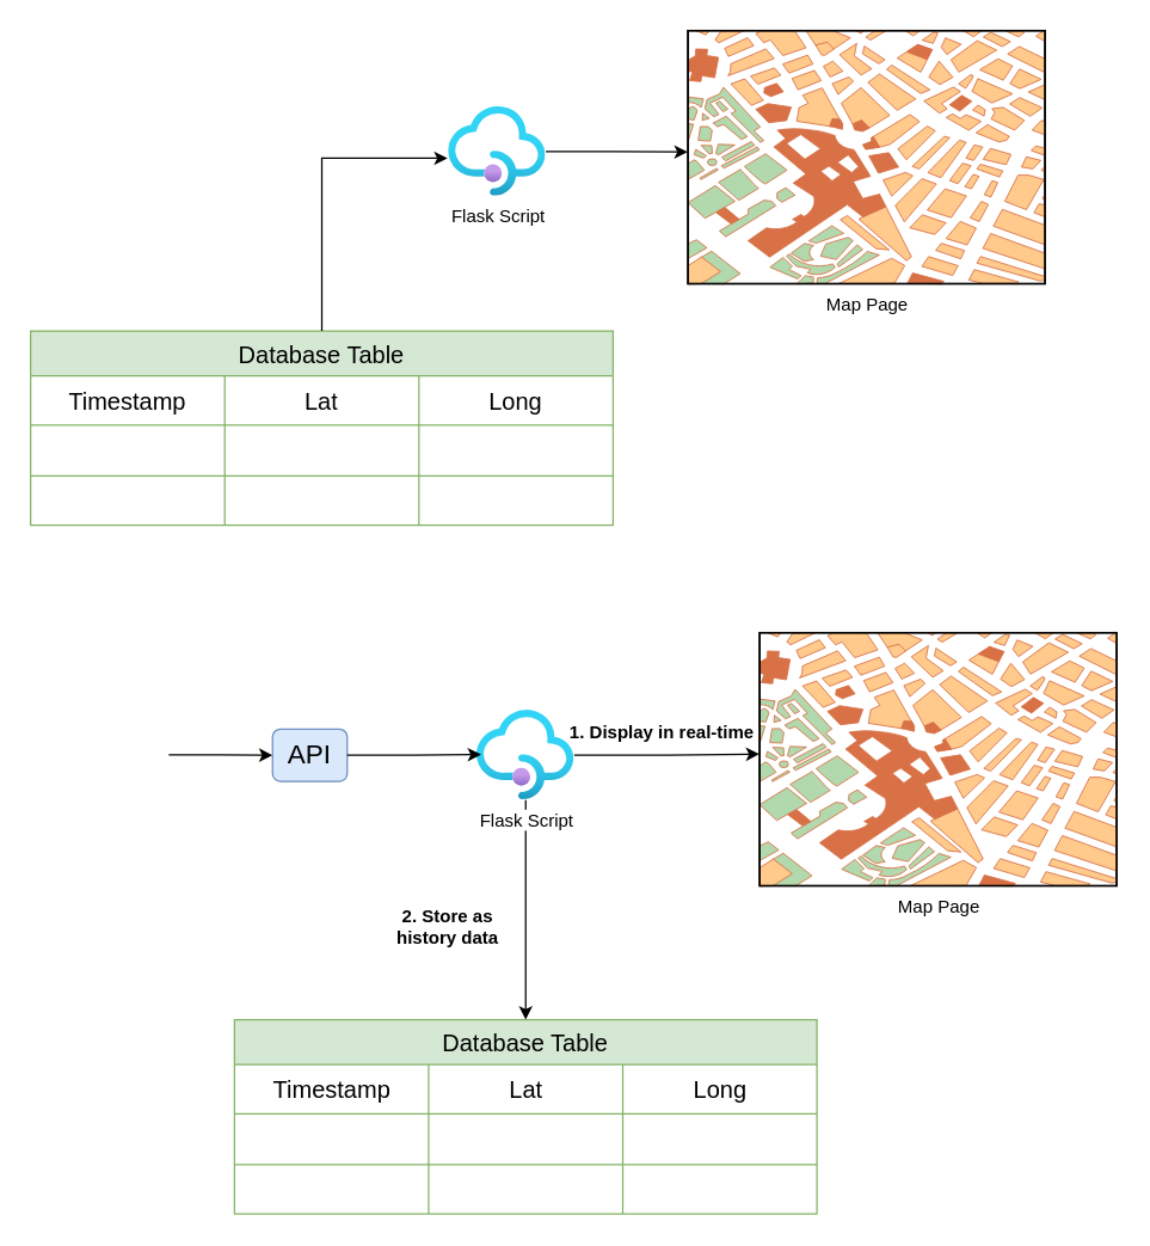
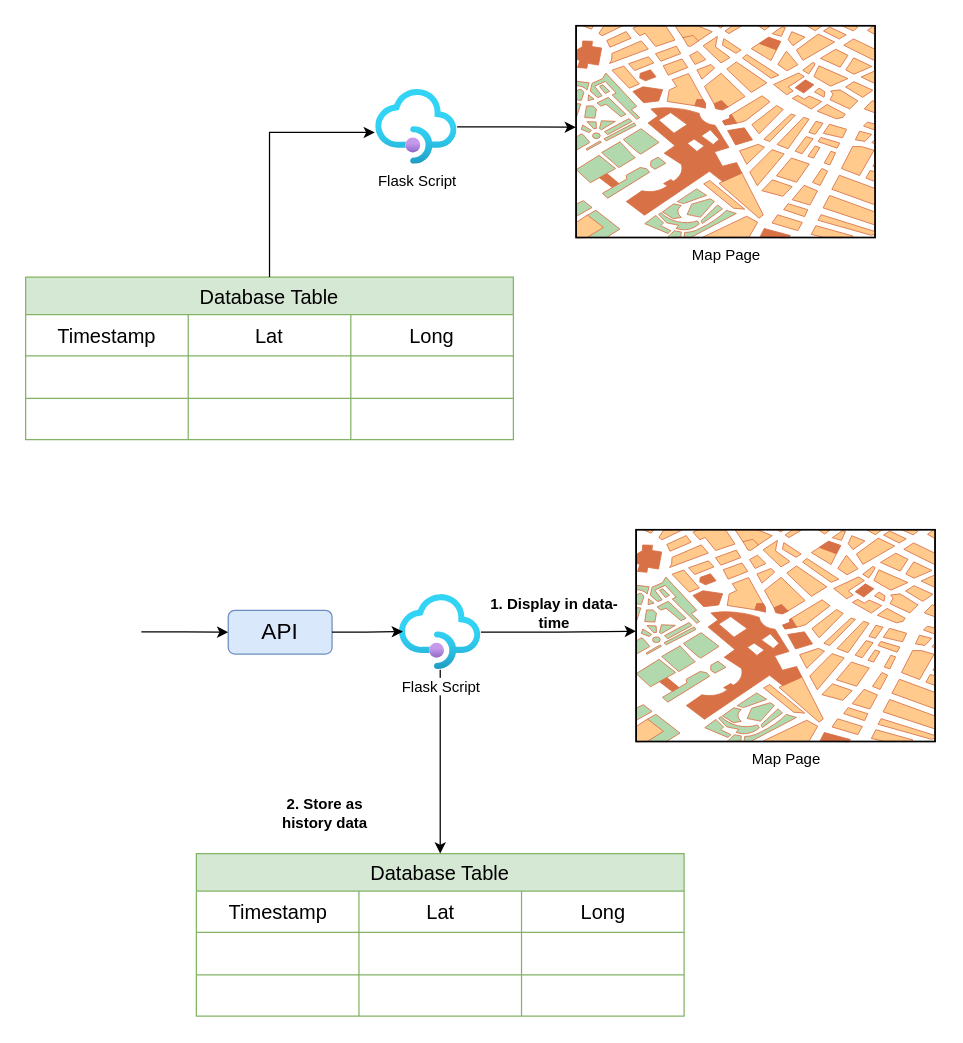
- <mxCell id="40" value="&lt;b&gt;1. Display in real-time&lt;/b&gt;" style="text;html=1;align=center;verticalAlign=middle;whiteSpace=wrap;rounded=0;" vertex="1" parent="1"><mxGeometry x="380" y="475" width="126" height="30" as="geometry" /></mxCell>
+ <mxCell id="40" value="&lt;b&gt;1. Display in data-time&lt;/b&gt;" style="text;html=1;align=center;verticalAlign=middle;whiteSpace=wrap;rounded=0;" vertex="1" parent="1"><mxGeometry x="380" y="475" width="126" height="30" as="geometry" /></mxCell>
- <mxCell id="38" value="&lt;font style=&quot;font-size: 18px;&quot;&gt;API&lt;/font&gt;" style="rounded=1;whiteSpace=wrap;html=1;fillColor=#dae8fc;strokeColor=#6c8ebf;" vertex="1" parent="1"><mxGeometry x="182" y="487.5" width="50" height="35" as="geometry" /></mxCell>
+ <mxCell id="38" value="&lt;font style=&quot;font-size: 18px;&quot;&gt;API&lt;/font&gt;" style="rounded=1;whiteSpace=wrap;html=1;fillColor=#dae8fc;strokeColor=#6c8ebf;" vertex="1" parent="1"><mxGeometry x="182" y="487.5" width="83" height="35" as="geometry" /></mxCell>
- <mxCell id="41" value="&lt;b&gt;2. Store as history data&lt;/b&gt;" style="text;html=1;align=center;verticalAlign=middle;whiteSpace=wrap;rounded=0;" vertex="1" parent="1"><mxGeometry x="250" y="605" width="99" height="30" as="geometry" /></mxCell>
+ <mxCell id="41" value="&lt;b&gt;2. Store as history data&lt;/b&gt;" style="text;html=1;align=center;verticalAlign=middle;whiteSpace=wrap;rounded=0;" vertex="1" parent="1"><mxGeometry x="210" y="635" width="99" height="30" as="geometry" /></mxCell>
